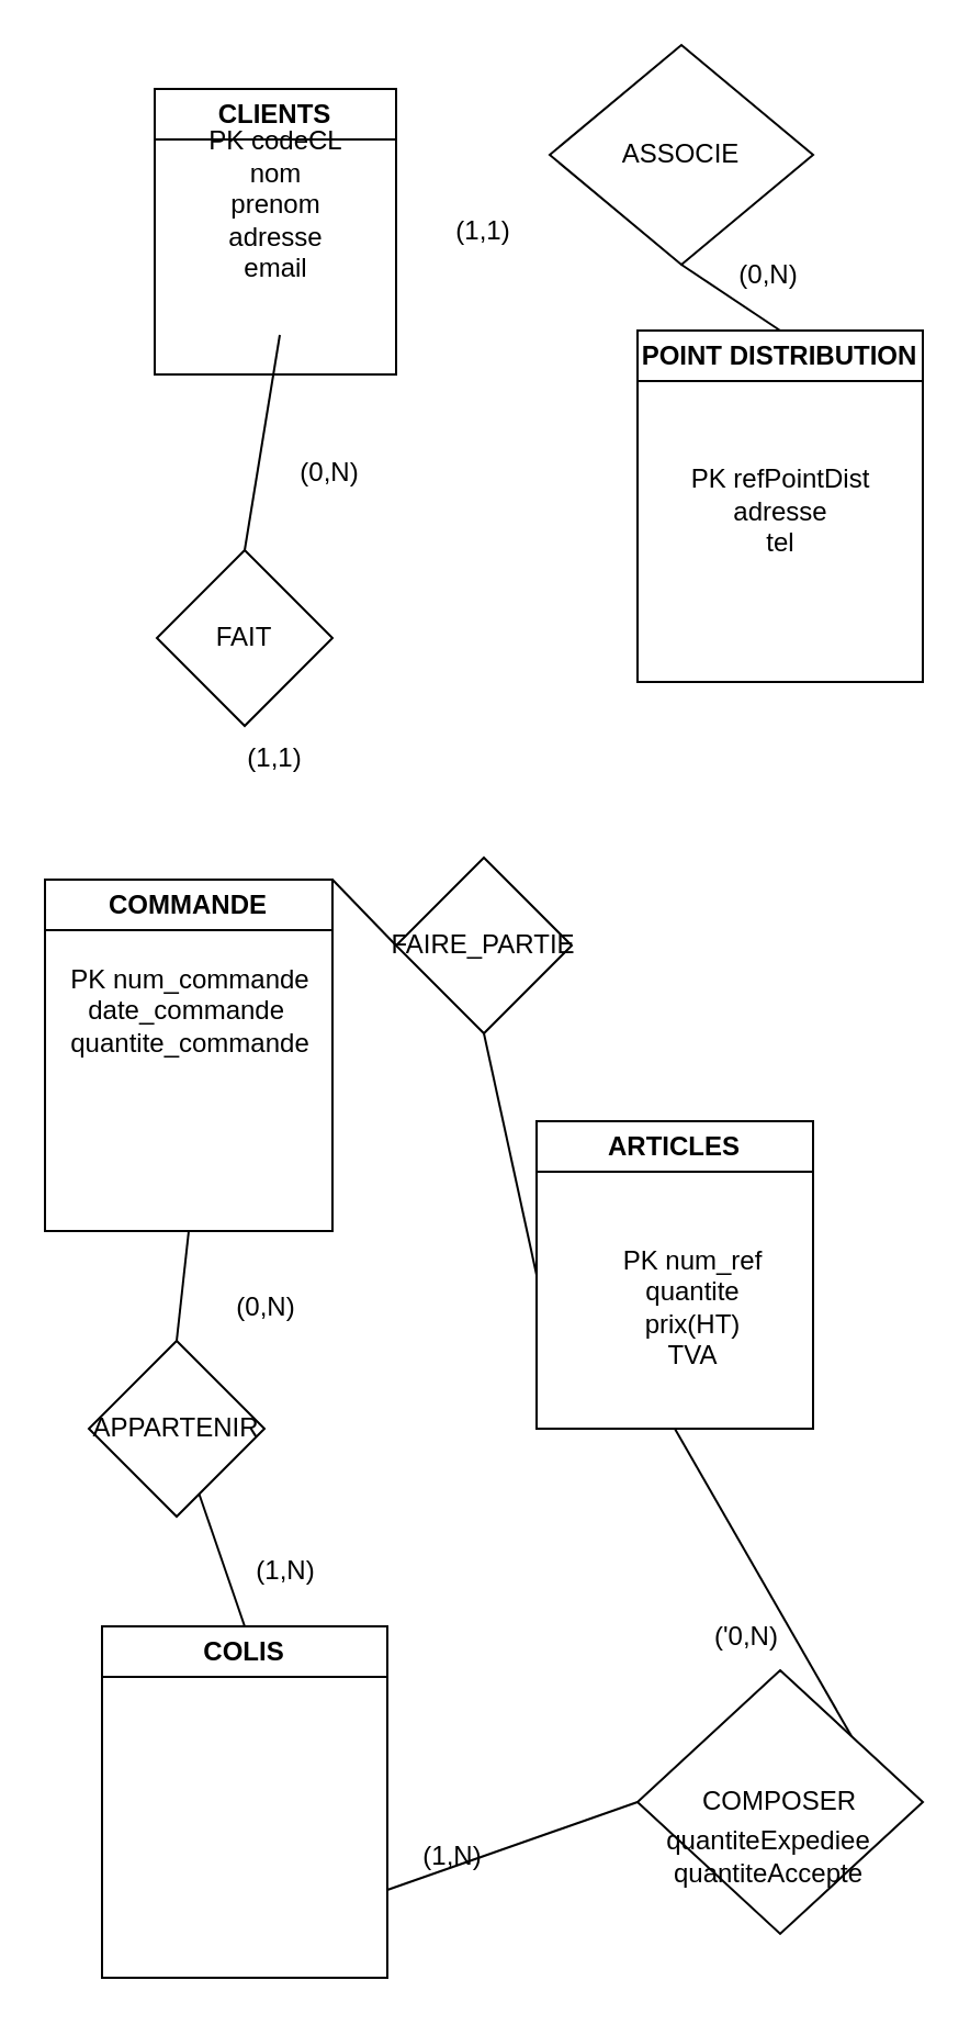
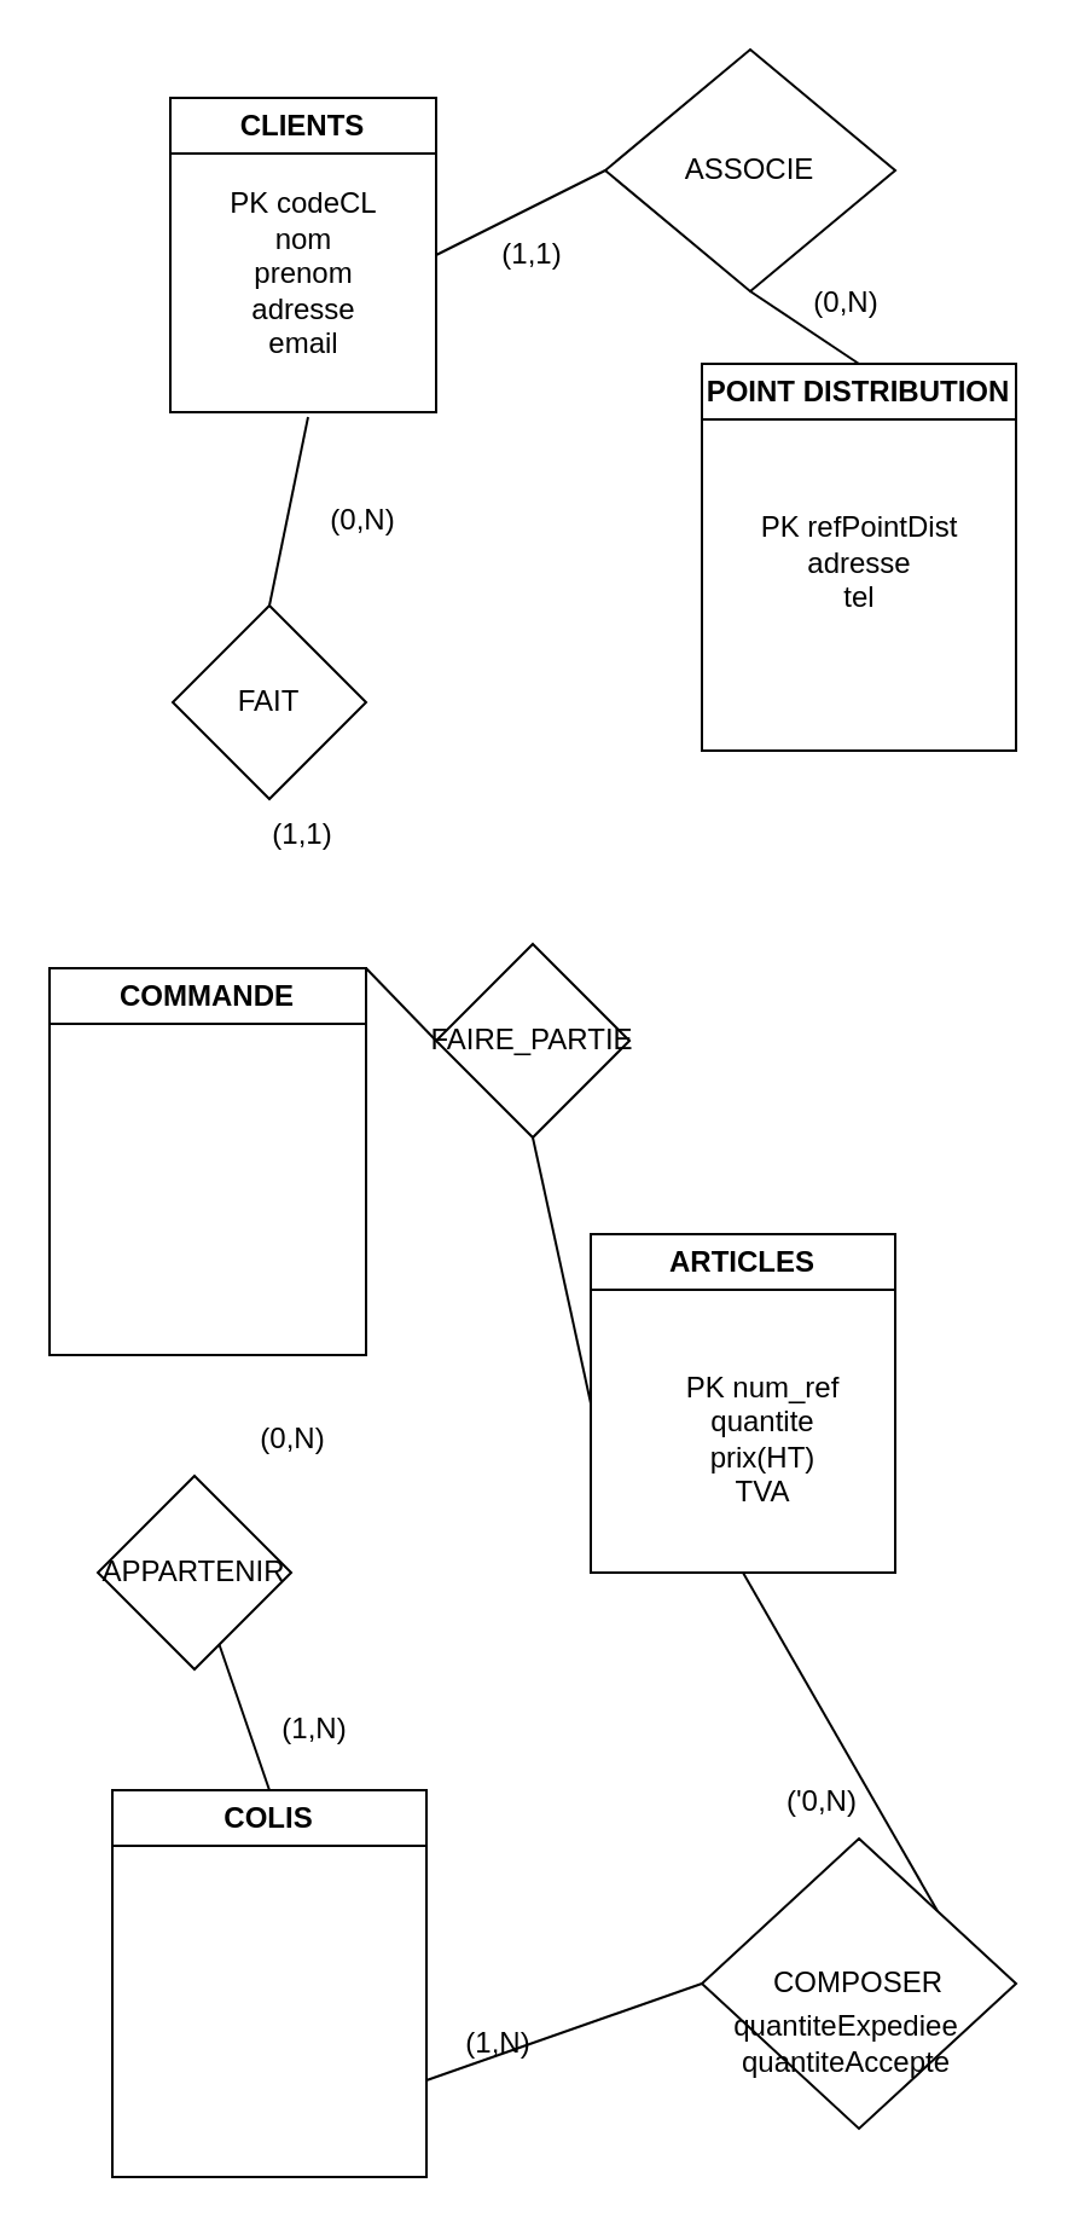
+ <mxCell id="9" value="" style="endArrow=none;html=1;rounded=0;entryX=0;entryY=0.5;entryDx=0;entryDy=0;exitX=1;exitY=0.5;exitDx=0;exitDy=0;" edge="1" parent="1" source="2" target="8"><mxGeometry width="50" height="50" relative="1" as="geometry"><mxPoint x="190" y="360" as="sourcePoint" /><mxPoint x="240" y="310" as="targetPoint" /></mxGeometry></mxCell>
- <mxCell id="3" value="&lt;div&gt;PK codeCL&lt;/div&gt;&lt;div&gt;nom&lt;/div&gt;&lt;div&gt;prenom&lt;/div&gt;&lt;div&gt;adresse&lt;/div&gt;&lt;div&gt;email&lt;br&gt;&lt;/div&gt;&lt;div&gt;&lt;br&gt;&lt;/div&gt;" style="text;html=1;align=center;verticalAlign=middle;resizable=0;points=[];autosize=1;strokeColor=none;fillColor=none;" vertex="1" parent="2"><mxGeometry x="15" y="10" width="80" height="100" as="geometry" /></mxCell>
+ <mxCell id="3" value="&lt;div&gt;PK codeCL&lt;/div&gt;&lt;div&gt;nom&lt;/div&gt;&lt;div&gt;prenom&lt;/div&gt;&lt;div&gt;adresse&lt;/div&gt;&lt;div&gt;email&lt;br&gt;&lt;/div&gt;&lt;div&gt;&lt;br&gt;&lt;/div&gt;" style="text;html=1;align=center;verticalAlign=middle;resizable=0;points=[];autosize=1;strokeColor=none;fillColor=none;" vertex="1" parent="2"><mxGeometry x="15" y="30" width="80" height="100" as="geometry" /></mxCell>
- <mxCell id="14" value="&lt;div&gt;PK num_commande&lt;/div&gt;&lt;div&gt;date_commande&amp;nbsp;&lt;/div&gt;&lt;div&gt;quantite_commande&lt;br&gt;&lt;/div&gt;" style="text;html=1;align=center;verticalAlign=middle;resizable=0;points=[];autosize=1;strokeColor=none;fillColor=none;" vertex="1" parent="13"><mxGeometry x="1" y="30" width="130" height="60" as="geometry" /></mxCell>
- <mxCell id="27" value="" style="endArrow=none;html=1;rounded=0;exitX=0.5;exitY=1;exitDx=0;exitDy=0;entryX=0.5;entryY=0;entryDx=0;entryDy=0;" edge="1" parent="1" source="13" target="26"><mxGeometry width="50" height="50" relative="1" as="geometry"><mxPoint x="180" y="520" as="sourcePoint" /><mxPoint x="230" y="470" as="targetPoint" /></mxGeometry></mxCell>
